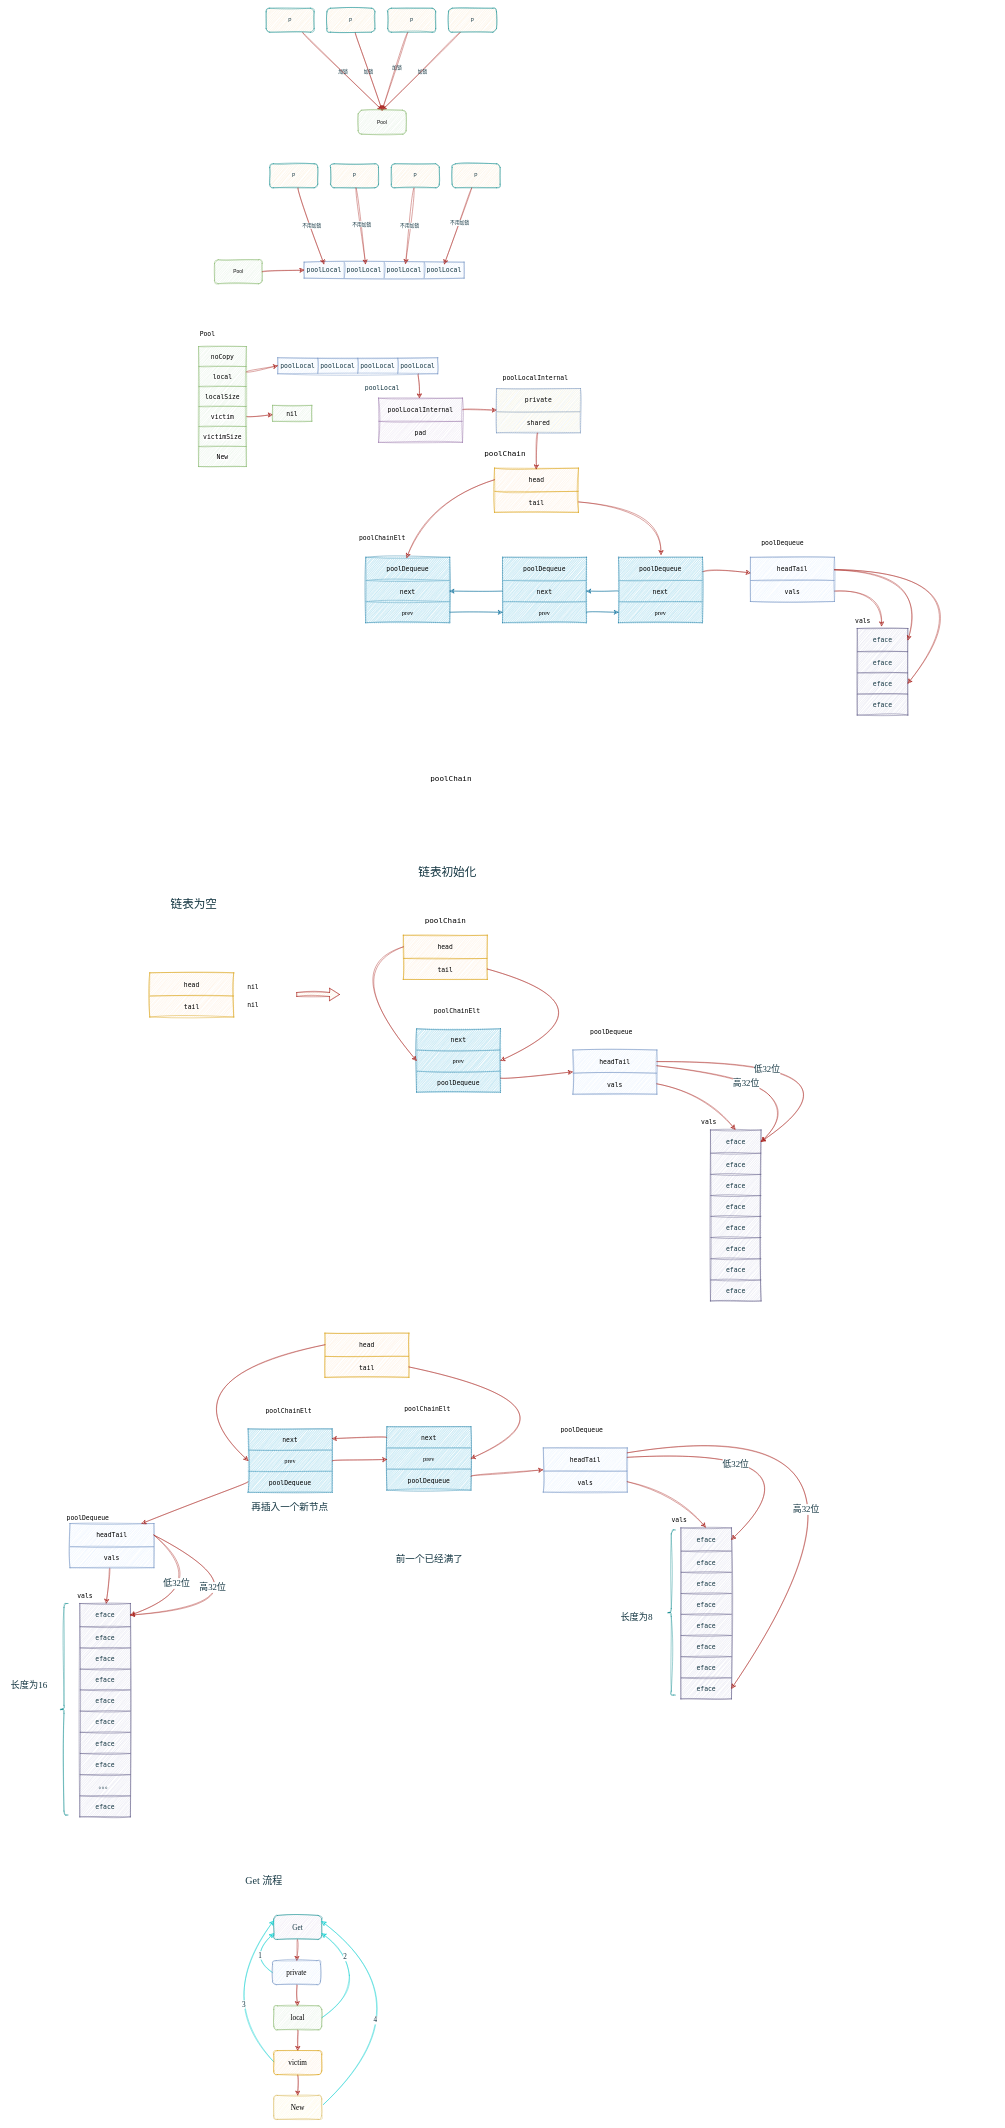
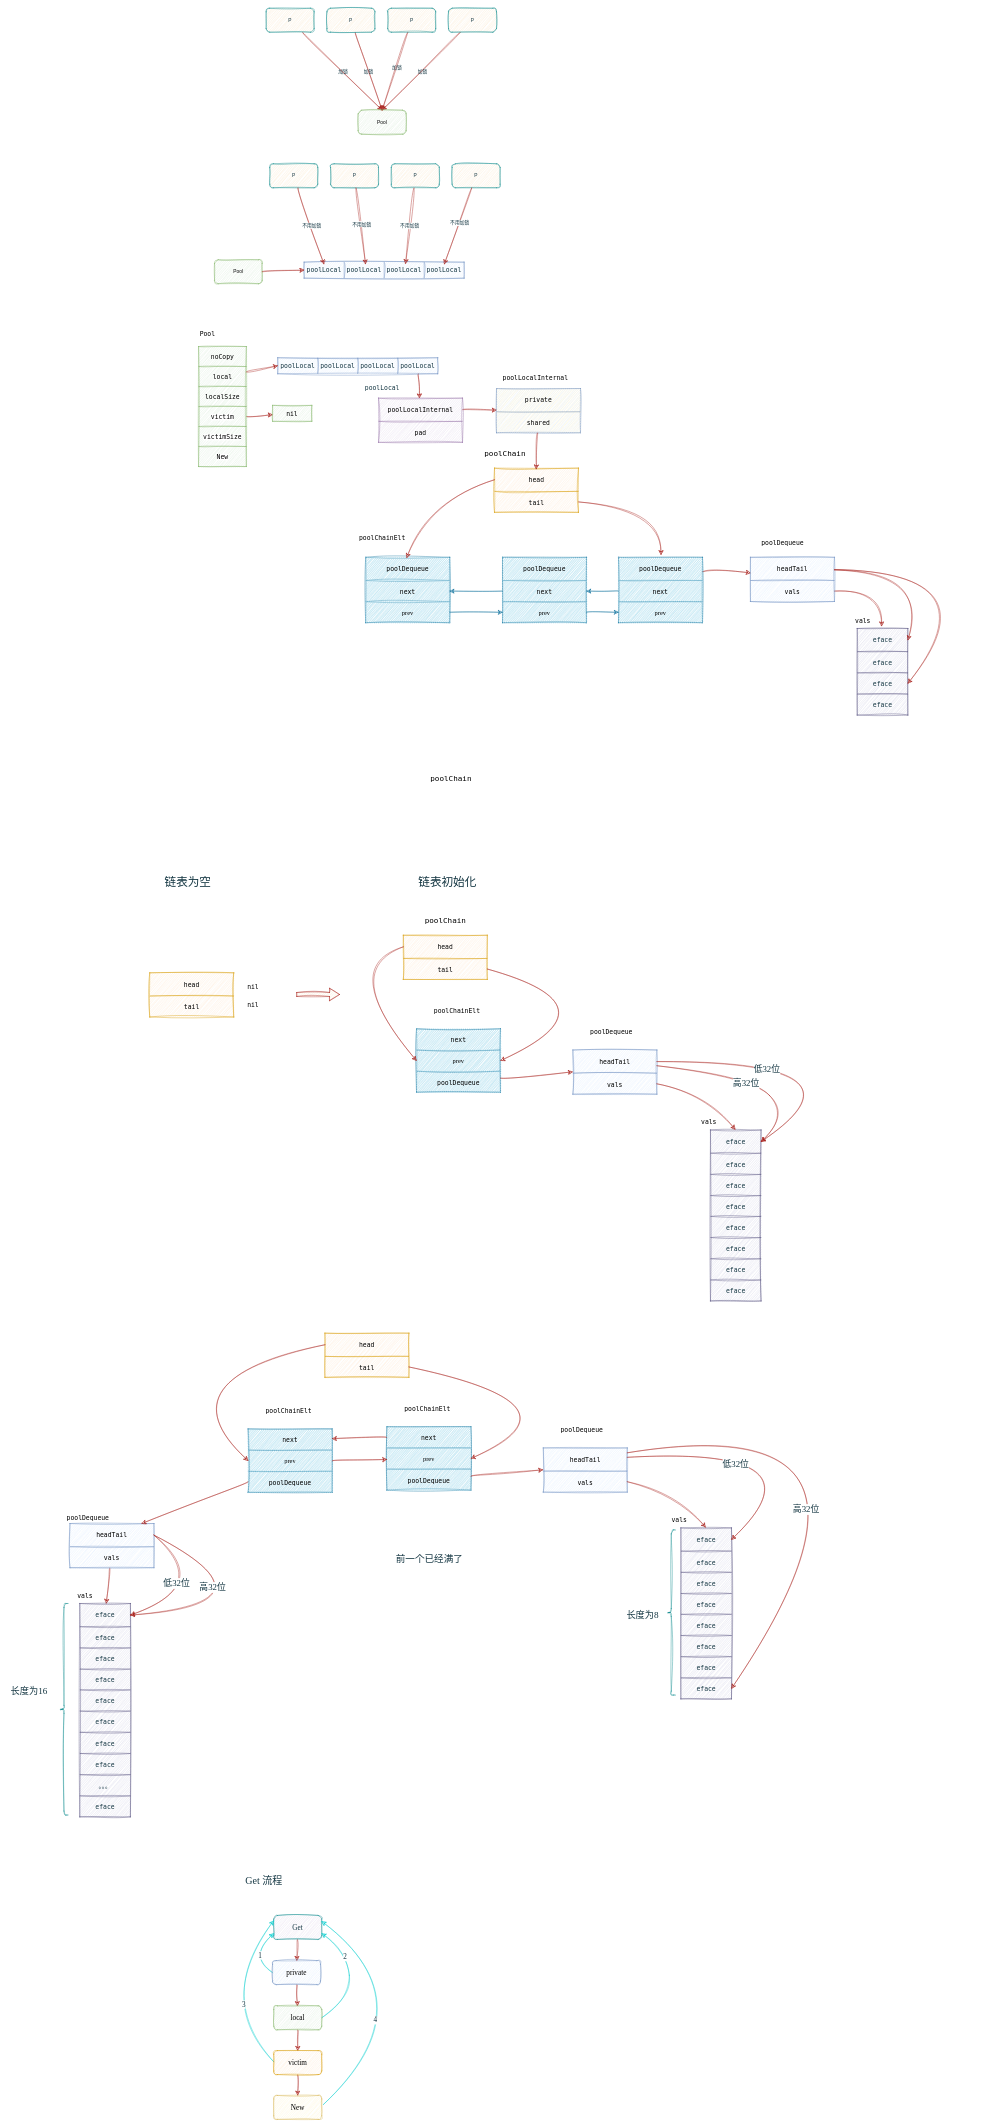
- <mxCell id="176" value="&lt;font style=&quot;font-size: 29px;&quot;&gt;链表初始化&lt;/font&gt;" style="text;html=1;align=center;verticalAlign=middle;resizable=0;points=[];autosize=1;strokeColor=none;fillColor=none;fontSize=16;fontFamily=Architects Daughter;fontSource=https%3A%2F%2Ffonts.googleapis.com%2Fcss%3Ffamily%3DArchitects%2BDaughter;fontColor=#143642;" vertex="1" parent="1"><mxGeometry x="1036" y="2157" width="163" height="47" as="geometry" /></mxCell>
+ <mxCell id="176" value="&lt;font style=&quot;font-size: 29px;&quot;&gt;链表初始化&lt;/font&gt;" style="text;html=1;align=center;verticalAlign=middle;resizable=0;points=[];autosize=1;strokeColor=none;fillColor=none;fontSize=16;fontFamily=Architects Daughter;fontSource=https%3A%2F%2Ffonts.googleapis.com%2Fcss%3Ffamily%3DArchitects%2BDaughter;fontColor=#143642;" vertex="1" parent="1"><mxGeometry x="1036" y="2182" width="163" height="47" as="geometry" /></mxCell>
- <mxCell id="175" value="&lt;font style=&quot;font-size: 29px;&quot;&gt;链表为空&lt;/font&gt;" style="text;html=1;align=center;verticalAlign=middle;resizable=0;points=[];autosize=1;strokeColor=none;fillColor=none;fontSize=16;fontFamily=Architects Daughter;fontSource=https%3A%2F%2Ffonts.googleapis.com%2Fcss%3Ffamily%3DArchitects%2BDaughter;fontColor=#143642;" vertex="1" parent="1"><mxGeometry x="417" y="2237" width="134" height="47" as="geometry" /></mxCell>
+ <mxCell id="175" value="&lt;font style=&quot;font-size: 29px;&quot;&gt;链表为空&lt;/font&gt;" style="text;html=1;align=center;verticalAlign=middle;resizable=0;points=[];autosize=1;strokeColor=none;fillColor=none;fontSize=16;fontFamily=Architects Daughter;fontSource=https%3A%2F%2Ffonts.googleapis.com%2Fcss%3Ffamily%3DArchitects%2BDaughter;fontColor=#143642;" vertex="1" parent="1"><mxGeometry x="402" y="2182" width="134" height="47" as="geometry" /></mxCell>
- <mxCell id="272" value="&lt;span style=&quot;font-size: 24px;&quot;&gt;再插入一个新节点&lt;/span&gt;" style="text;html=1;align=center;verticalAlign=middle;resizable=0;points=[];autosize=1;strokeColor=none;fillColor=none;fontSize=16;fontFamily=Architects Daughter;fontSource=https%3A%2F%2Ffonts.googleapis.com%2Fcss%3Ffamily%3DArchitects%2BDaughter;fontColor=#143642;" vertex="1" parent="1"><mxGeometry x="619" y="3747" width="210" height="41" as="geometry" /></mxCell>
- <mxCell id="278" value="长度为8" style="text;html=1;align=center;verticalAlign=middle;resizable=0;points=[];autosize=1;strokeColor=none;fillColor=none;fontSize=23;fontFamily=Architects Daughter;fontSource=https%3A%2F%2Ffonts.googleapis.com%2Fcss%3Ffamily%3DArchitects%2BDaughter;fontColor=#143642;" vertex="1" parent="1"><mxGeometry x="1539.5" y="4022.5" width="102" height="40" as="geometry" /></mxCell>
+ <mxCell id="278" value="长度为8" style="text;html=1;align=center;verticalAlign=middle;resizable=0;points=[];autosize=1;strokeColor=none;fillColor=none;fontSize=23;fontFamily=Architects Daughter;fontSource=https%3A%2F%2Ffonts.googleapis.com%2Fcss%3Ffamily%3DArchitects%2BDaughter;fontColor=#143642;" vertex="1" parent="1"><mxGeometry x="1554.5" y="4017.5" width="102" height="40" as="geometry" /></mxCell>
- <mxCell id="280" value="长度为16" style="text;html=1;align=center;verticalAlign=middle;resizable=0;points=[];autosize=1;strokeColor=none;fillColor=none;fontSize=23;fontFamily=Architects Daughter;fontSource=https%3A%2F%2Ffonts.googleapis.com%2Fcss%3Ffamily%3DArchitects%2BDaughter;fontColor=#143642;" vertex="1" parent="1"><mxGeometry x="20" y="4191.5" width="104" height="40" as="geometry" /></mxCell>
+ <mxCell id="280" value="长度为16" style="text;html=1;align=center;verticalAlign=middle;resizable=0;points=[];autosize=1;strokeColor=none;fillColor=none;fontSize=23;fontFamily=Architects Daughter;fontSource=https%3A%2F%2Ffonts.googleapis.com%2Fcss%3Ffamily%3DArchitects%2BDaughter;fontColor=#143642;" vertex="1" parent="1"><mxGeometry x="20" y="4206.5" width="104" height="40" as="geometry" /></mxCell>
